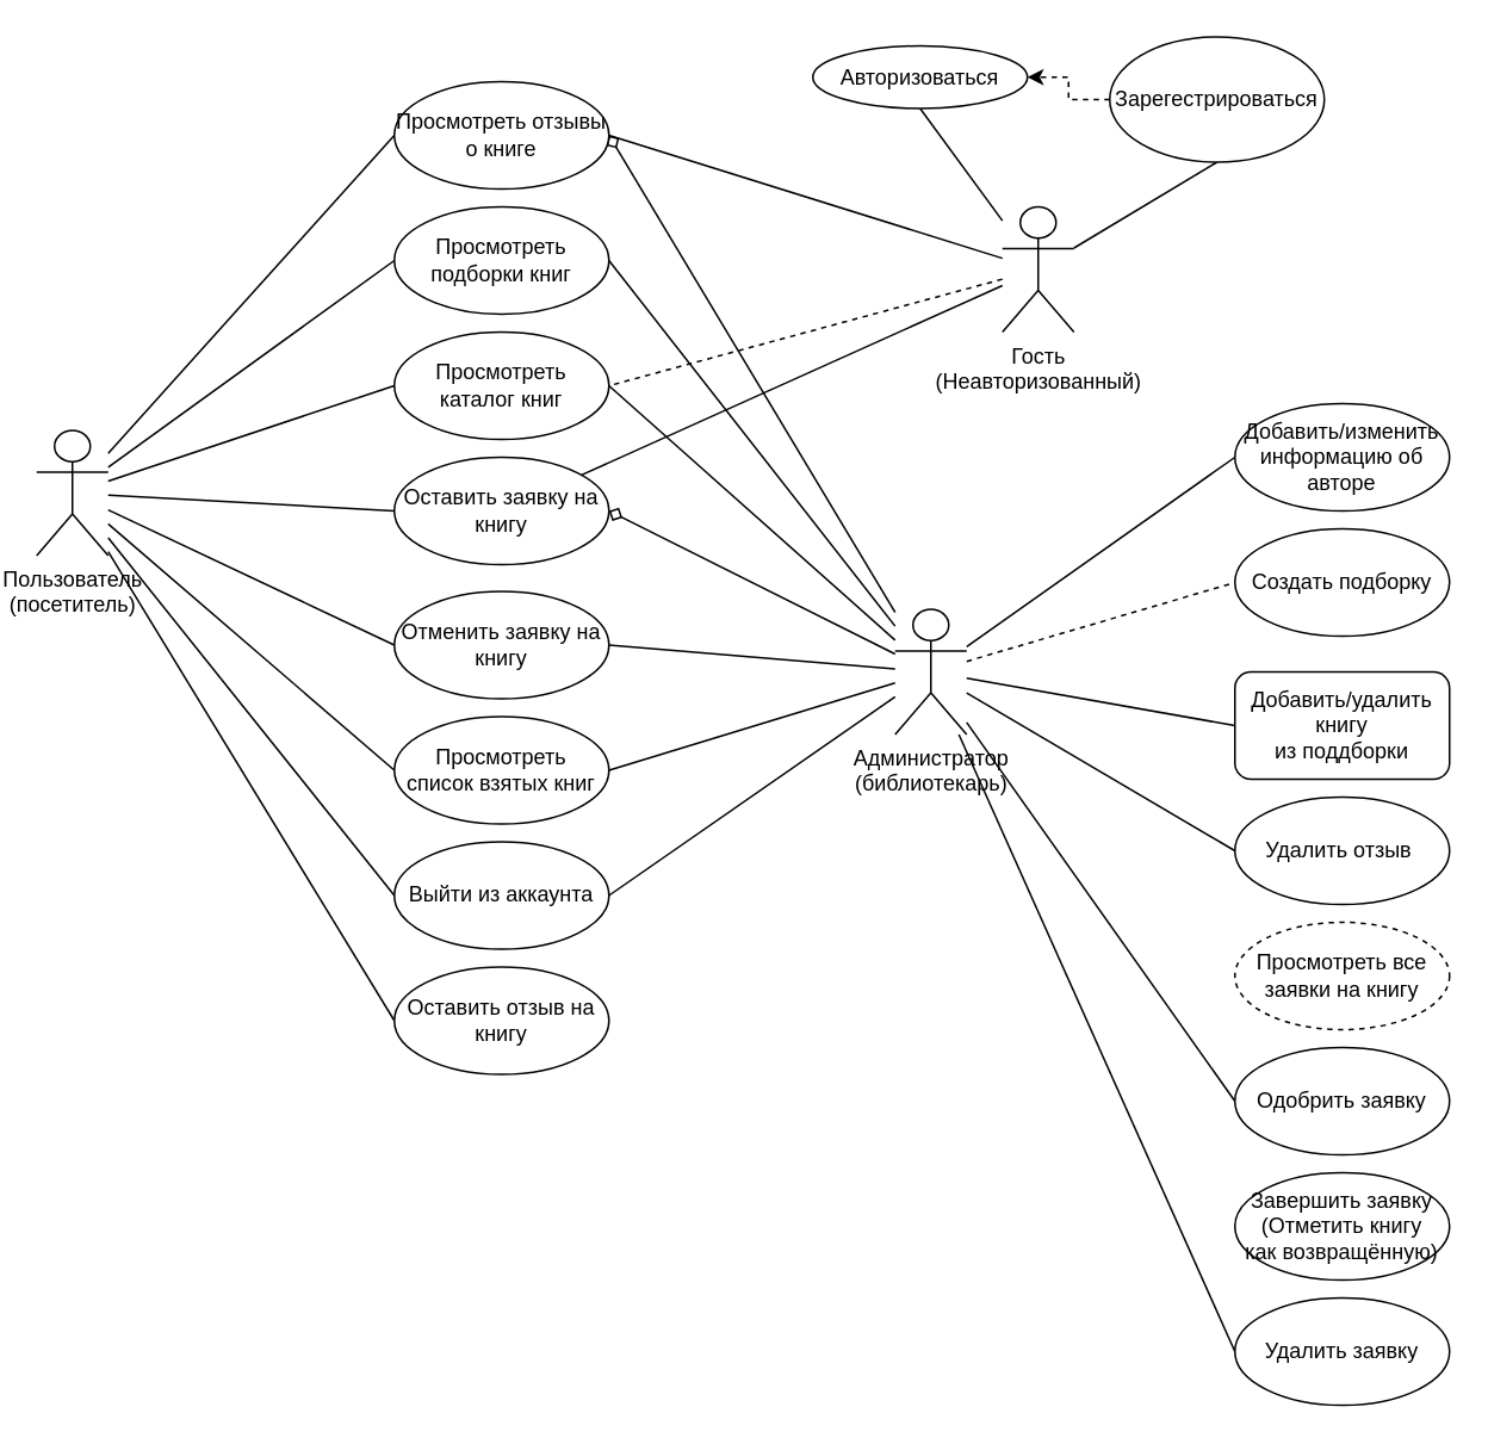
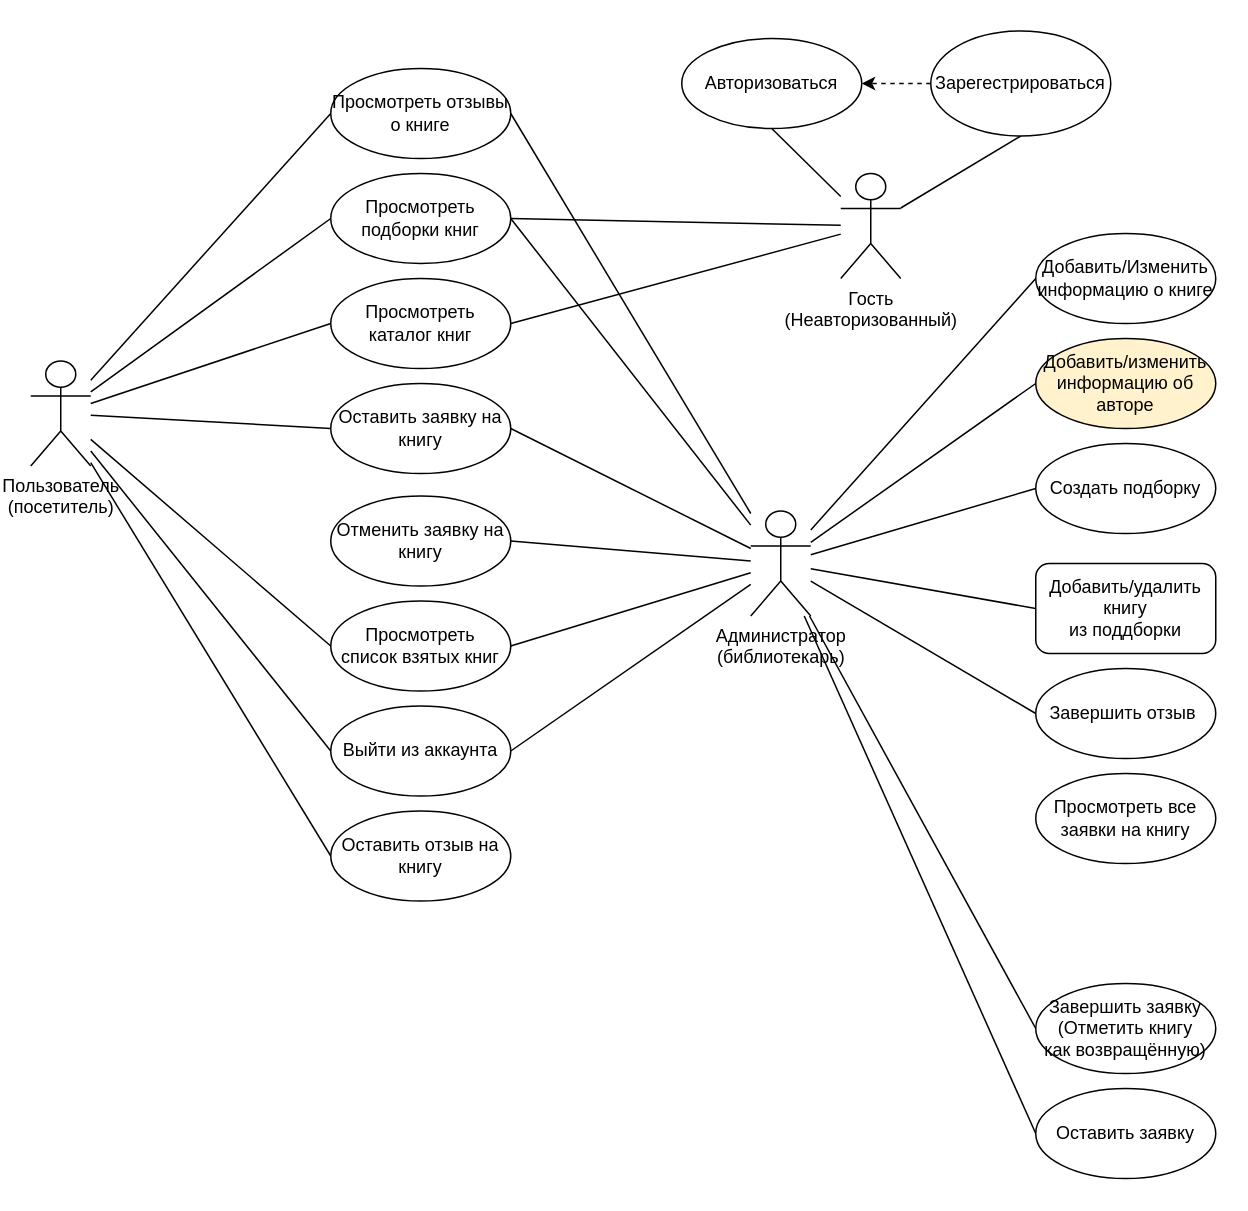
- <mxCell id="8" value="Авторизоваться" style="ellipse;whiteSpace=wrap;html=1;" parent="1" vertex="1"><mxGeometry x="454" y="25" width="120" height="35" as="geometry" /></mxCell>
+ <mxCell id="8" value="Авторизоваться" style="ellipse;whiteSpace=wrap;html=1;" parent="1" vertex="1"><mxGeometry x="454" y="25" width="120" height="60" as="geometry" /></mxCell>
- <mxCell id="28" style="edgeStyle=none;rounded=0;orthogonalLoop=1;jettySize=auto;html=1;entryX=1;entryY=0.5;entryDx=0;entryDy=0;endArrow=diamond;endFill=0;" parent="1" source="34" target="44" edge="1"><mxGeometry relative="1" as="geometry" /></mxCell>
+ <mxCell id="28" style="edgeStyle=none;rounded=0;orthogonalLoop=1;jettySize=auto;html=1;entryX=1;entryY=0.5;entryDx=0;entryDy=0;endArrow=none;endFill=0;" parent="1" source="34" target="44" edge="1"><mxGeometry relative="1" as="geometry" /></mxCell>
- <mxCell id="6" style="edgeStyle=none;rounded=0;orthogonalLoop=1;jettySize=auto;html=1;entryX=1;entryY=0.5;entryDx=0;entryDy=0;endArrow=none;endFill=0;" parent="1" source="7" target="44" edge="1"><mxGeometry relative="1" as="geometry" /></mxCell>
+ <mxCell id="47" value="&lt;div&gt;Добавить/Изменить&lt;/div&gt;&lt;div&gt;информацию о книге&lt;br&gt;&lt;/div&gt;" style="ellipse;whiteSpace=wrap;html=1;" parent="1" vertex="1"><mxGeometry x="690" y="155" width="120" height="60" as="geometry" /></mxCell>
- <mxCell id="4" style="edgeStyle=none;rounded=0;orthogonalLoop=1;jettySize=auto;html=1;entryX=1;entryY=0.5;entryDx=0;entryDy=0;endArrow=none;endFill=0;dashed=1;" parent="1" source="7" target="36" edge="1"><mxGeometry relative="1" as="geometry" /></mxCell>
+ <mxCell id="4" style="edgeStyle=none;rounded=0;orthogonalLoop=1;jettySize=auto;html=1;entryX=1;entryY=0.5;entryDx=0;entryDy=0;endArrow=none;endFill=0;" parent="1" source="7" target="36" edge="1"><mxGeometry relative="1" as="geometry" /></mxCell>
- <mxCell id="5" style="edgeStyle=none;rounded=0;orthogonalLoop=1;jettySize=auto;html=1;endArrow=none;endFill=0;" parent="1" source="7" target="37" edge="1"><mxGeometry relative="1" as="geometry" /></mxCell>
+ <mxCell id="5" style="edgeStyle=none;rounded=0;orthogonalLoop=1;jettySize=auto;html=1;entryX=1;entryY=0.5;entryDx=0;entryDy=0;endArrow=none;endFill=0;" parent="1" source="7" target="35" edge="1"><mxGeometry relative="1" as="geometry" /></mxCell>
- <mxCell id="41" value="&lt;div&gt;Добавить/изменить&lt;/div&gt;&lt;div&gt;информацию об авторе&lt;br&gt;&lt;/div&gt;" style="ellipse;whiteSpace=wrap;html=1;" parent="1" vertex="1"><mxGeometry x="690" y="225" width="120" height="60" as="geometry" /></mxCell>
+ <mxCell id="41" value="&lt;div&gt;Добавить/изменить&lt;/div&gt;&lt;div&gt;информацию об авторе&lt;br&gt;&lt;/div&gt;" style="ellipse;whiteSpace=wrap;html=1;fillColor=#fff2cc;" parent="1" vertex="1"><mxGeometry x="690" y="225" width="120" height="60" as="geometry" /></mxCell>
+ <mxCell id="30" style="rounded=0;orthogonalLoop=1;jettySize=auto;html=1;entryX=0;entryY=0.5;entryDx=0;entryDy=0;endArrow=none;endFill=0;" parent="1" source="34" target="47" edge="1"><mxGeometry relative="1" as="geometry" /></mxCell>
- <mxCell id="21" style="edgeStyle=none;rounded=0;orthogonalLoop=1;jettySize=auto;html=1;entryX=1;entryY=0.5;entryDx=0;entryDy=0;endArrow=none;endFill=0;" parent="1" source="34" target="36" edge="1"><mxGeometry relative="1" as="geometry" /></mxCell>
- <mxCell id="22" style="edgeStyle=none;rounded=0;orthogonalLoop=1;jettySize=auto;html=1;entryX=1;entryY=0.5;entryDx=0;entryDy=0;endArrow=diamond;endFill=0;" parent="1" source="34" target="37" edge="1"><mxGeometry relative="1" as="geometry" /></mxCell>
+ <mxCell id="22" style="edgeStyle=none;rounded=0;orthogonalLoop=1;jettySize=auto;html=1;entryX=1;entryY=0.5;entryDx=0;entryDy=0;endArrow=none;endFill=0;" parent="1" source="34" target="37" edge="1"><mxGeometry relative="1" as="geometry" /></mxCell>
- <mxCell id="14" style="edgeStyle=none;rounded=0;orthogonalLoop=1;jettySize=auto;html=1;entryX=0;entryY=0.5;entryDx=0;entryDy=0;endArrow=none;endFill=0;" parent="1" source="19" target="38" edge="1"><mxGeometry relative="1" as="geometry" /></mxCell>
- <mxCell id="26" style="edgeStyle=none;rounded=0;orthogonalLoop=1;jettySize=auto;html=1;entryX=0;entryY=0.5;entryDx=0;entryDy=0;endArrow=none;endFill=0;dashed=1;" parent="1" source="34" target="42" edge="1"><mxGeometry relative="1" as="geometry" /></mxCell>
+ <mxCell id="26" style="edgeStyle=none;rounded=0;orthogonalLoop=1;jettySize=auto;html=1;entryX=0;entryY=0.5;entryDx=0;entryDy=0;endArrow=none;endFill=0;" parent="1" source="34" target="42" edge="1"><mxGeometry relative="1" as="geometry" /></mxCell>
- <mxCell id="45" value="Удалить отзыв&amp;nbsp;" style="ellipse;whiteSpace=wrap;html=1;" parent="1" vertex="1"><mxGeometry x="690" y="445" width="120" height="60" as="geometry" /></mxCell>
+ <mxCell id="45" value="Завершить отзыв&amp;nbsp;" style="ellipse;whiteSpace=wrap;html=1;" parent="1" vertex="1"><mxGeometry x="690" y="445" width="120" height="60" as="geometry" /></mxCell>
- <mxCell id="31" style="edgeStyle=none;rounded=0;orthogonalLoop=1;jettySize=auto;html=1;entryX=0;entryY=0.5;entryDx=0;entryDy=0;endArrow=none;endFill=0;" parent="1" source="34" target="48" edge="1"><mxGeometry relative="1" as="geometry" /></mxCell>
- <mxCell id="46" value="Просмотреть все заявки на книгу" style="ellipse;whiteSpace=wrap;html=1;dashed=1;" parent="1" vertex="1"><mxGeometry x="690" y="515" width="120" height="60" as="geometry" /></mxCell>
+ <mxCell id="46" value="Просмотреть все заявки на книгу" style="ellipse;whiteSpace=wrap;html=1;" parent="1" vertex="1"><mxGeometry x="690" y="515" width="120" height="60" as="geometry" /></mxCell>
+ <mxCell id="32" style="edgeStyle=none;rounded=0;orthogonalLoop=1;jettySize=auto;html=1;entryX=0;entryY=0.5;entryDx=0;entryDy=0;endArrow=none;endFill=0;" parent="1" source="34" target="49" edge="1"><mxGeometry relative="1" as="geometry" /></mxCell>
- <mxCell id="48" value="Одобрить заявку" style="ellipse;whiteSpace=wrap;html=1;" parent="1" vertex="1"><mxGeometry x="690" y="585" width="120" height="60" as="geometry" /></mxCell>
- <mxCell id="50" value="Удалить заявку" style="ellipse;whiteSpace=wrap;html=1;" parent="1" vertex="1"><mxGeometry x="690" y="725" width="120" height="60" as="geometry" /></mxCell>
+ <mxCell id="50" value="Оставить заявку" style="ellipse;whiteSpace=wrap;html=1;" parent="1" vertex="1"><mxGeometry x="690" y="725" width="120" height="60" as="geometry" /></mxCell>
